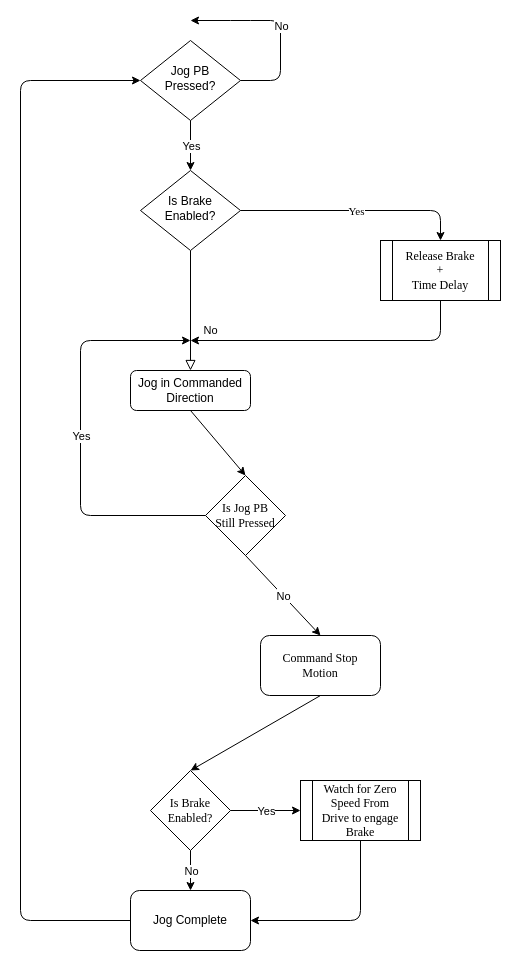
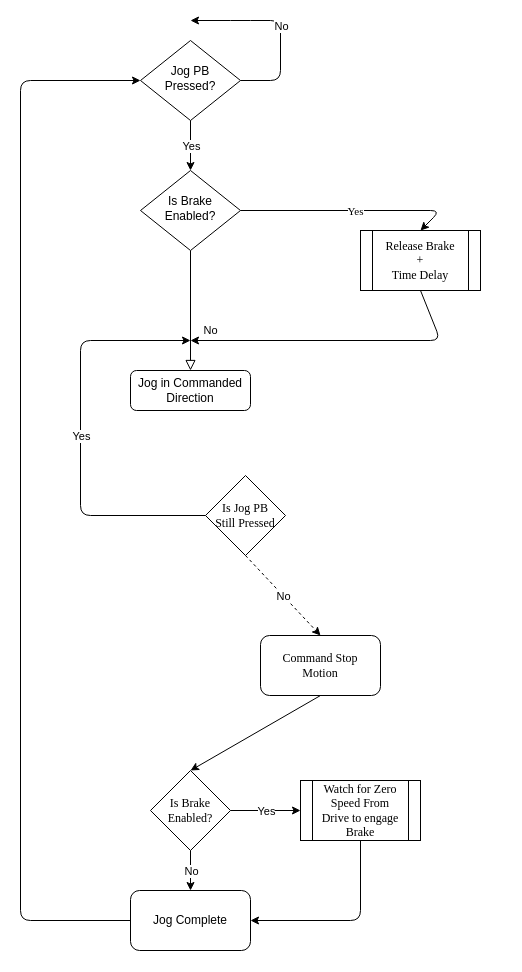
- <mxCell id="10" value="Release Brake&lt;br&gt;+&lt;br&gt;Time Delay" style="shape=process;whiteSpace=wrap;html=1;backgroundOutline=1;fontFamily=Comic Sans MS;" vertex="1" parent="1"><mxGeometry x="380" y="240" width="120" height="60" as="geometry" /></mxCell>
+ <mxCell id="10" value="Release Brake&lt;br&gt;+&lt;br&gt;Time Delay" style="shape=process;whiteSpace=wrap;html=1;backgroundOutline=1;fontFamily=Comic Sans MS;" vertex="1" parent="1"><mxGeometry x="360" y="230" width="120" height="60" as="geometry" /></mxCell>
- <mxCell id="15" value="" style="endArrow=classic;html=1;fontFamily=Comic Sans MS;exitX=0.5;exitY=1;exitDx=0;exitDy=0;entryX=0.5;entryY=0;entryDx=0;entryDy=0;" edge="1" parent="1" source="5" target="14"><mxGeometry width="50" height="50" relative="1" as="geometry"><mxPoint x="340" y="480" as="sourcePoint" /><mxPoint x="390" y="430" as="targetPoint" /></mxGeometry></mxCell>
- <mxCell id="19" value="No" style="endArrow=classic;html=1;fontFamily=Comic Sans MS;exitX=0.5;exitY=1;exitDx=0;exitDy=0;entryX=0.5;entryY=0;entryDx=0;entryDy=0;" edge="1" parent="1" source="14" target="23"><mxGeometry relative="1" as="geometry"><mxPoint x="310" y="400" as="sourcePoint" /><mxPoint x="220" y="600" as="targetPoint" /></mxGeometry></mxCell>
+ <mxCell id="19" value="No" style="endArrow=classic;html=1;fontFamily=Comic Sans MS;exitX=0.5;exitY=1;exitDx=0;exitDy=0;entryX=0.5;entryY=0;entryDx=0;entryDy=0;dashed=1;" edge="1" parent="1" source="14" target="23"><mxGeometry relative="1" as="geometry"><mxPoint x="310" y="400" as="sourcePoint" /><mxPoint x="220" y="600" as="targetPoint" /></mxGeometry></mxCell>
